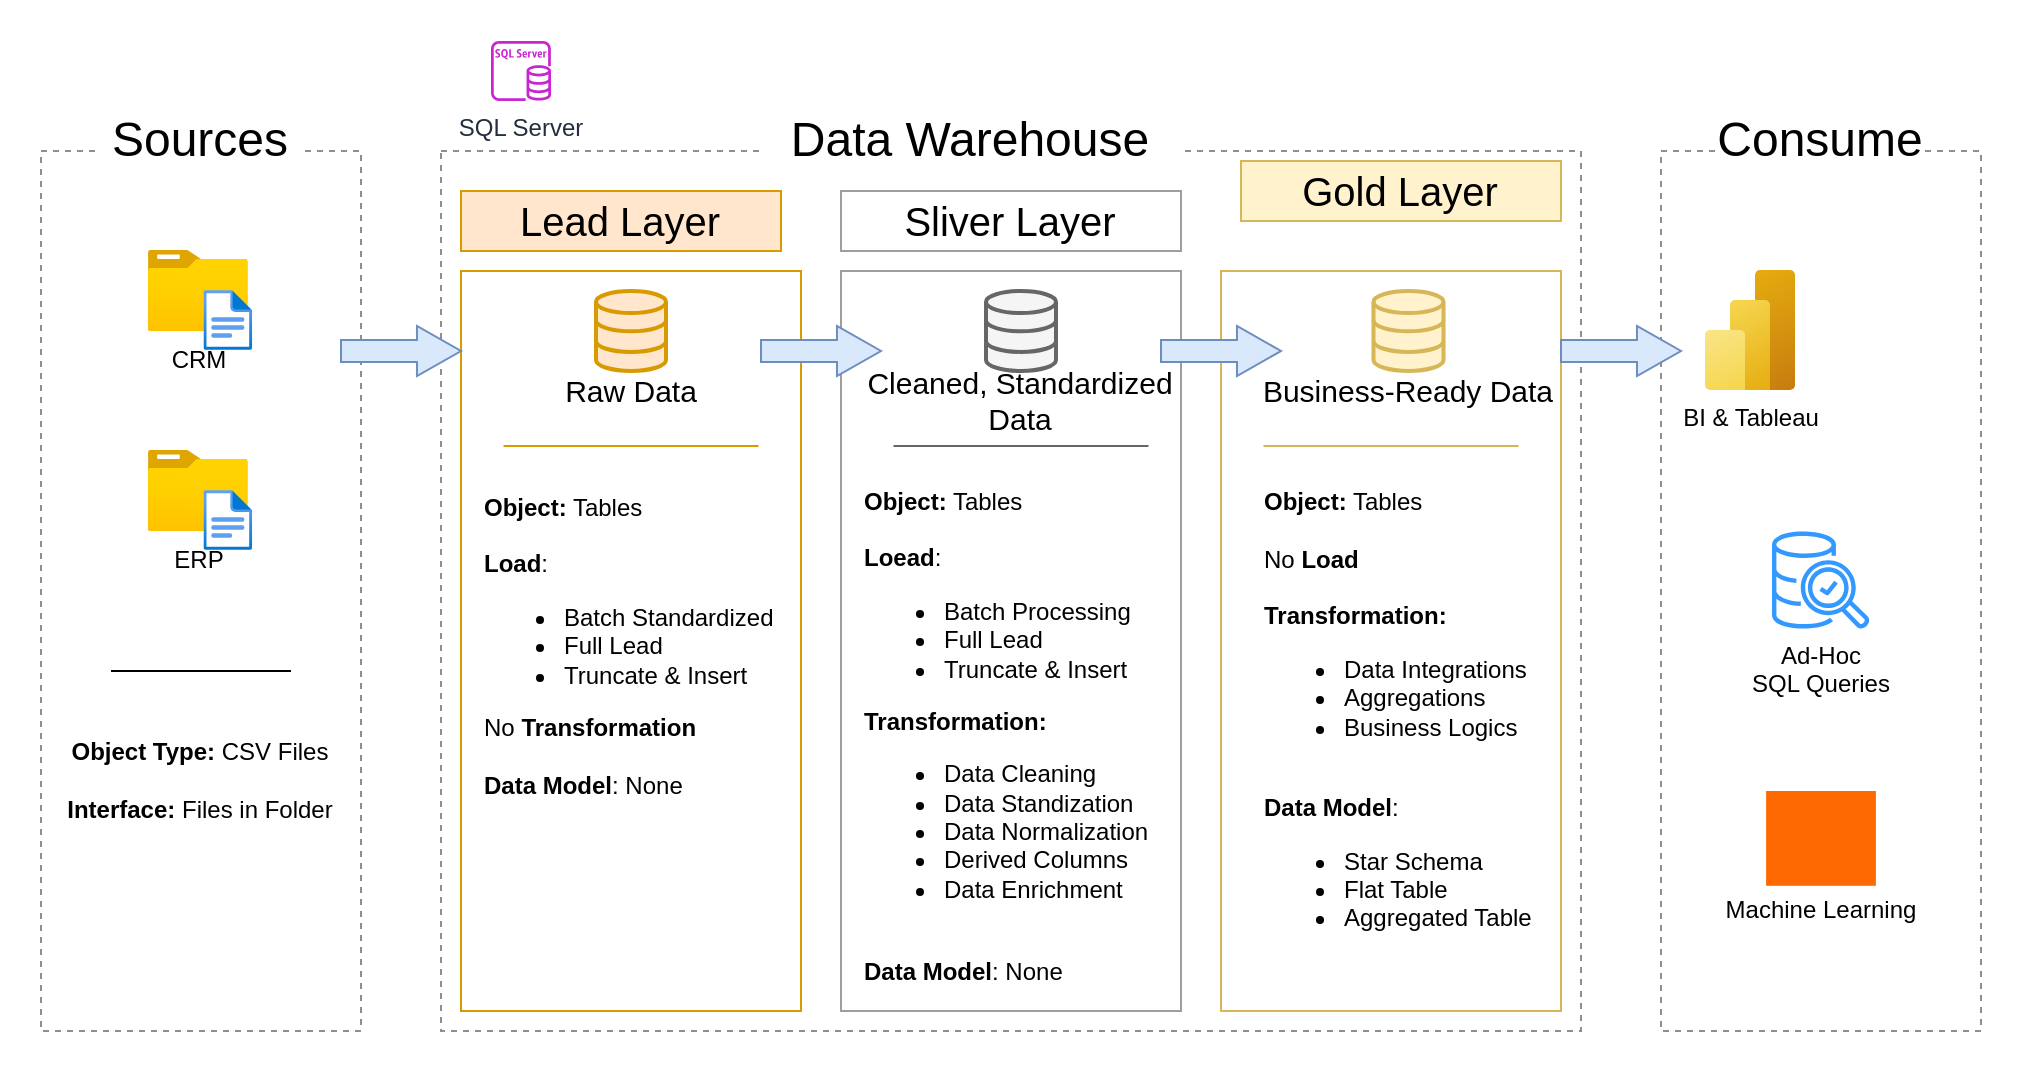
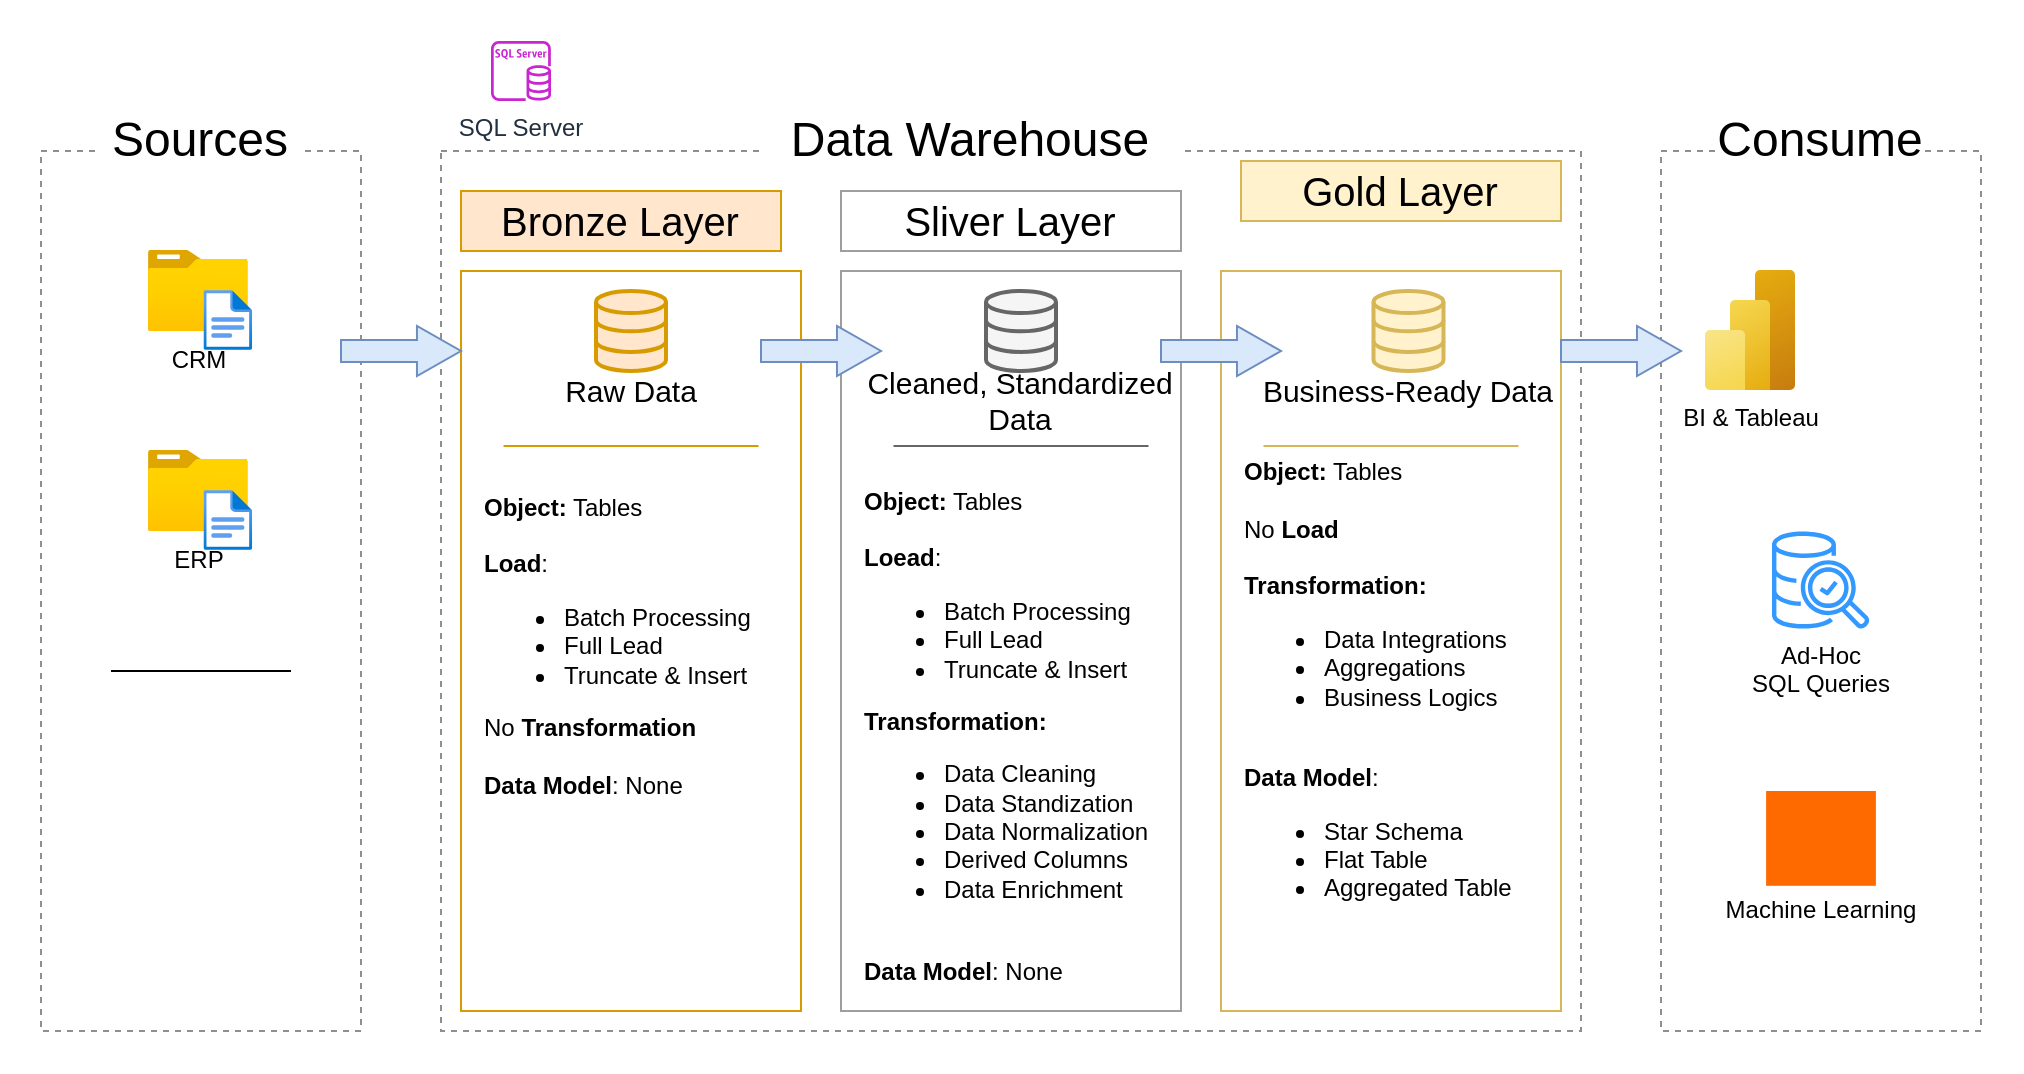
- <mxCell id="6" value="Lead Layer" style="rounded=0;whiteSpace=wrap;html=1;fillColor=#ffe6cc;strokeColor=#d79b00;fontSize=20;" vertex="1" parent="1"><mxGeometry x="230" y="95" width="160" height="30" as="geometry" /></mxCell>
+ <mxCell id="6" value="Bronze Layer" style="rounded=0;whiteSpace=wrap;html=1;fillColor=#ffe6cc;strokeColor=#d79b00;fontSize=20;" vertex="1" parent="1"><mxGeometry x="230" y="95" width="160" height="30" as="geometry" /></mxCell>
- <mxCell id="39" value="&lt;b&gt;Object:&lt;/b&gt; Tables&amp;nbsp;&lt;div&gt;&lt;br&gt;&lt;div&gt;&lt;b&gt;Load&lt;/b&gt;:&amp;nbsp;&lt;/div&gt;&lt;div style=&quot;&quot;&gt;&lt;ul&gt;&lt;li&gt;Batch Standardized&lt;/li&gt;&lt;li&gt;Full Lead&amp;nbsp;&lt;/li&gt;&lt;li&gt;Truncate &amp;amp; Insert&lt;/li&gt;&lt;/ul&gt;&lt;/div&gt;&lt;div&gt;No &lt;b&gt;Transformation&lt;/b&gt;&lt;/div&gt;&lt;div&gt;&lt;br&gt;&lt;/div&gt;&lt;div&gt;&lt;b&gt;Data Model&lt;/b&gt;: None&amp;nbsp;&lt;/div&gt;&lt;div&gt;&lt;br&gt;&lt;/div&gt;&lt;/div&gt;" style="text;html=1;align=left;verticalAlign=middle;whiteSpace=wrap;rounded=0;" vertex="1" parent="1"><mxGeometry x="240" y="235" width="150" height="190" as="geometry" /></mxCell>
+ <mxCell id="39" value="&lt;b&gt;Object:&lt;/b&gt; Tables&amp;nbsp;&lt;div&gt;&lt;br&gt;&lt;div&gt;&lt;b&gt;Load&lt;/b&gt;:&amp;nbsp;&lt;/div&gt;&lt;div style=&quot;&quot;&gt;&lt;ul&gt;&lt;li&gt;Batch Processing&lt;/li&gt;&lt;li&gt;Full Lead&amp;nbsp;&lt;/li&gt;&lt;li&gt;Truncate &amp;amp; Insert&lt;/li&gt;&lt;/ul&gt;&lt;/div&gt;&lt;div&gt;No &lt;b&gt;Transformation&lt;/b&gt;&lt;/div&gt;&lt;div&gt;&lt;br&gt;&lt;/div&gt;&lt;div&gt;&lt;b&gt;Data Model&lt;/b&gt;: None&amp;nbsp;&lt;/div&gt;&lt;div&gt;&lt;br&gt;&lt;/div&gt;&lt;/div&gt;" style="text;html=1;align=left;verticalAlign=middle;whiteSpace=wrap;rounded=0;" vertex="1" parent="1"><mxGeometry x="240" y="235" width="150" height="190" as="geometry" /></mxCell>
- <mxCell id="41" value="&lt;b&gt;Object:&lt;/b&gt; Tables&amp;nbsp;&lt;div&gt;&lt;br&gt;&lt;div&gt;No &lt;b&gt;Load&lt;/b&gt;&lt;/div&gt;&lt;div&gt;&lt;b&gt;&lt;br&gt;&lt;/b&gt;&lt;/div&gt;&lt;div&gt;&lt;b style=&quot;background-color: transparent; color: light-dark(rgb(0, 0, 0), rgb(255, 255, 255));&quot;&gt;Transformation:&lt;/b&gt;&lt;/div&gt;&lt;div&gt;&lt;ul&gt;&lt;li&gt;Data Integrations&lt;/li&gt;&lt;li&gt;Aggregations&lt;/li&gt;&lt;li&gt;Business Logics&lt;/li&gt;&lt;/ul&gt;&lt;/div&gt;&lt;div&gt;&lt;br&gt;&lt;/div&gt;&lt;div&gt;&lt;b&gt;Data Model&lt;/b&gt;:&amp;nbsp;&lt;/div&gt;&lt;div&gt;&lt;ul&gt;&lt;li&gt;Star Schema&lt;/li&gt;&lt;li&gt;Flat Table&lt;/li&gt;&lt;li&gt;Aggregated Table&lt;/li&gt;&lt;/ul&gt;&lt;/div&gt;&lt;div&gt;&lt;br&gt;&lt;/div&gt;&lt;/div&gt;" style="text;html=1;align=left;verticalAlign=middle;whiteSpace=wrap;rounded=0;" vertex="1" parent="1"><mxGeometry x="630" y="235" width="150" height="265" as="geometry" /></mxCell>
+ <mxCell id="41" value="&lt;b&gt;Object:&lt;/b&gt; Tables&amp;nbsp;&lt;div&gt;&lt;br&gt;&lt;div&gt;No &lt;b&gt;Load&lt;/b&gt;&lt;/div&gt;&lt;div&gt;&lt;b&gt;&lt;br&gt;&lt;/b&gt;&lt;/div&gt;&lt;div&gt;&lt;b style=&quot;background-color: transparent; color: light-dark(rgb(0, 0, 0), rgb(255, 255, 255));&quot;&gt;Transformation:&lt;/b&gt;&lt;/div&gt;&lt;div&gt;&lt;ul&gt;&lt;li&gt;Data Integrations&lt;/li&gt;&lt;li&gt;Aggregations&lt;/li&gt;&lt;li&gt;Business Logics&lt;/li&gt;&lt;/ul&gt;&lt;/div&gt;&lt;div&gt;&lt;br&gt;&lt;/div&gt;&lt;div&gt;&lt;b&gt;Data Model&lt;/b&gt;:&amp;nbsp;&lt;/div&gt;&lt;div&gt;&lt;ul&gt;&lt;li&gt;Star Schema&lt;/li&gt;&lt;li&gt;Flat Table&lt;/li&gt;&lt;li&gt;Aggregated Table&lt;/li&gt;&lt;/ul&gt;&lt;/div&gt;&lt;div&gt;&lt;br&gt;&lt;/div&gt;&lt;/div&gt;" style="text;html=1;align=left;verticalAlign=middle;whiteSpace=wrap;rounded=0;" vertex="1" parent="1"><mxGeometry x="620" y="220" width="150" height="265" as="geometry" /></mxCell>
- <mxCell id="22" value="&lt;b&gt;Object Type:&lt;/b&gt; CSV Files&lt;div&gt;&lt;b&gt;&lt;br&gt;&lt;/b&gt;&lt;div&gt;&lt;b&gt;Interface:&lt;/b&gt; Files in Folder&lt;/div&gt;&lt;/div&gt;" style="text;html=1;align=center;verticalAlign=middle;whiteSpace=wrap;rounded=0;" vertex="1" parent="12"><mxGeometry x="10" y="320" width="140" height="30" as="geometry" /></mxCell>
